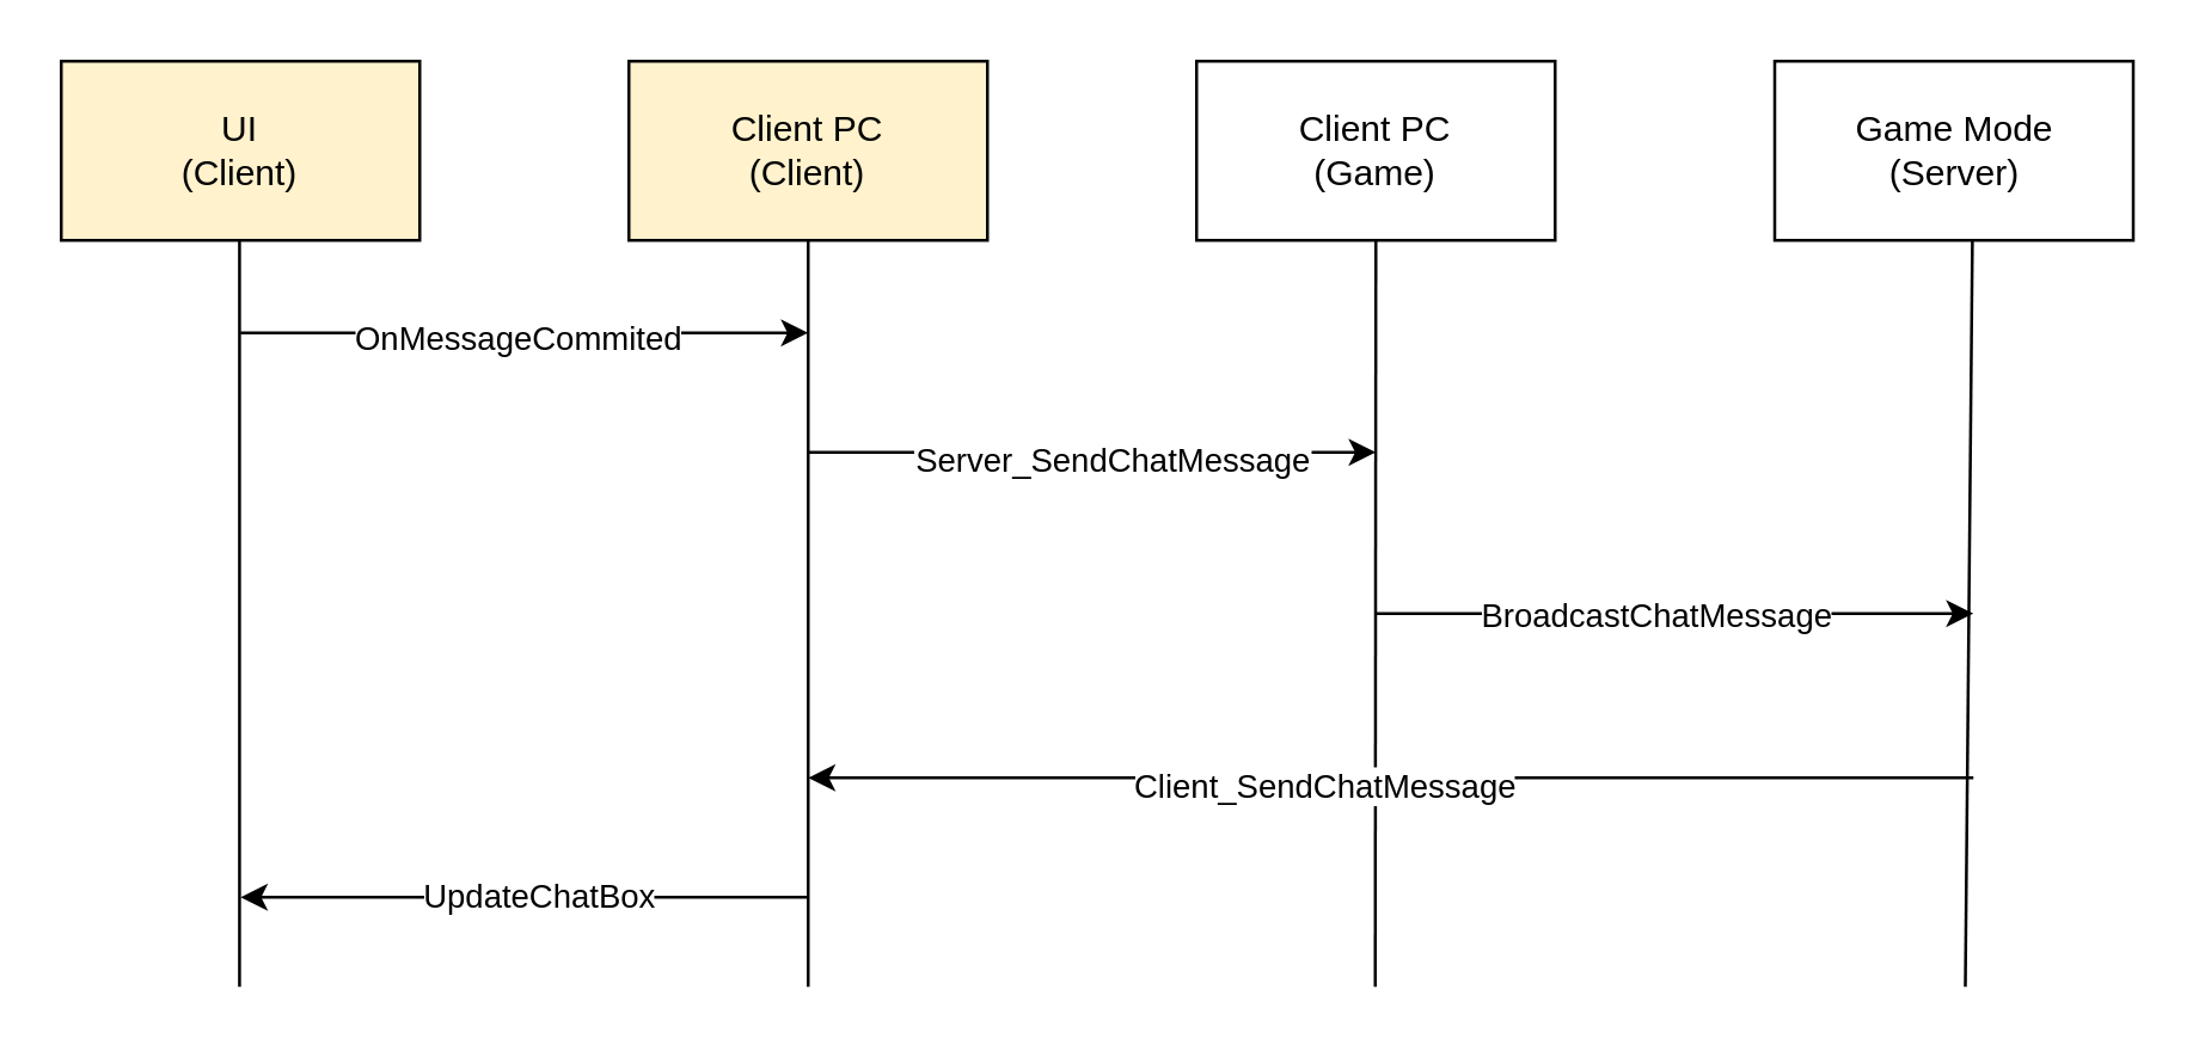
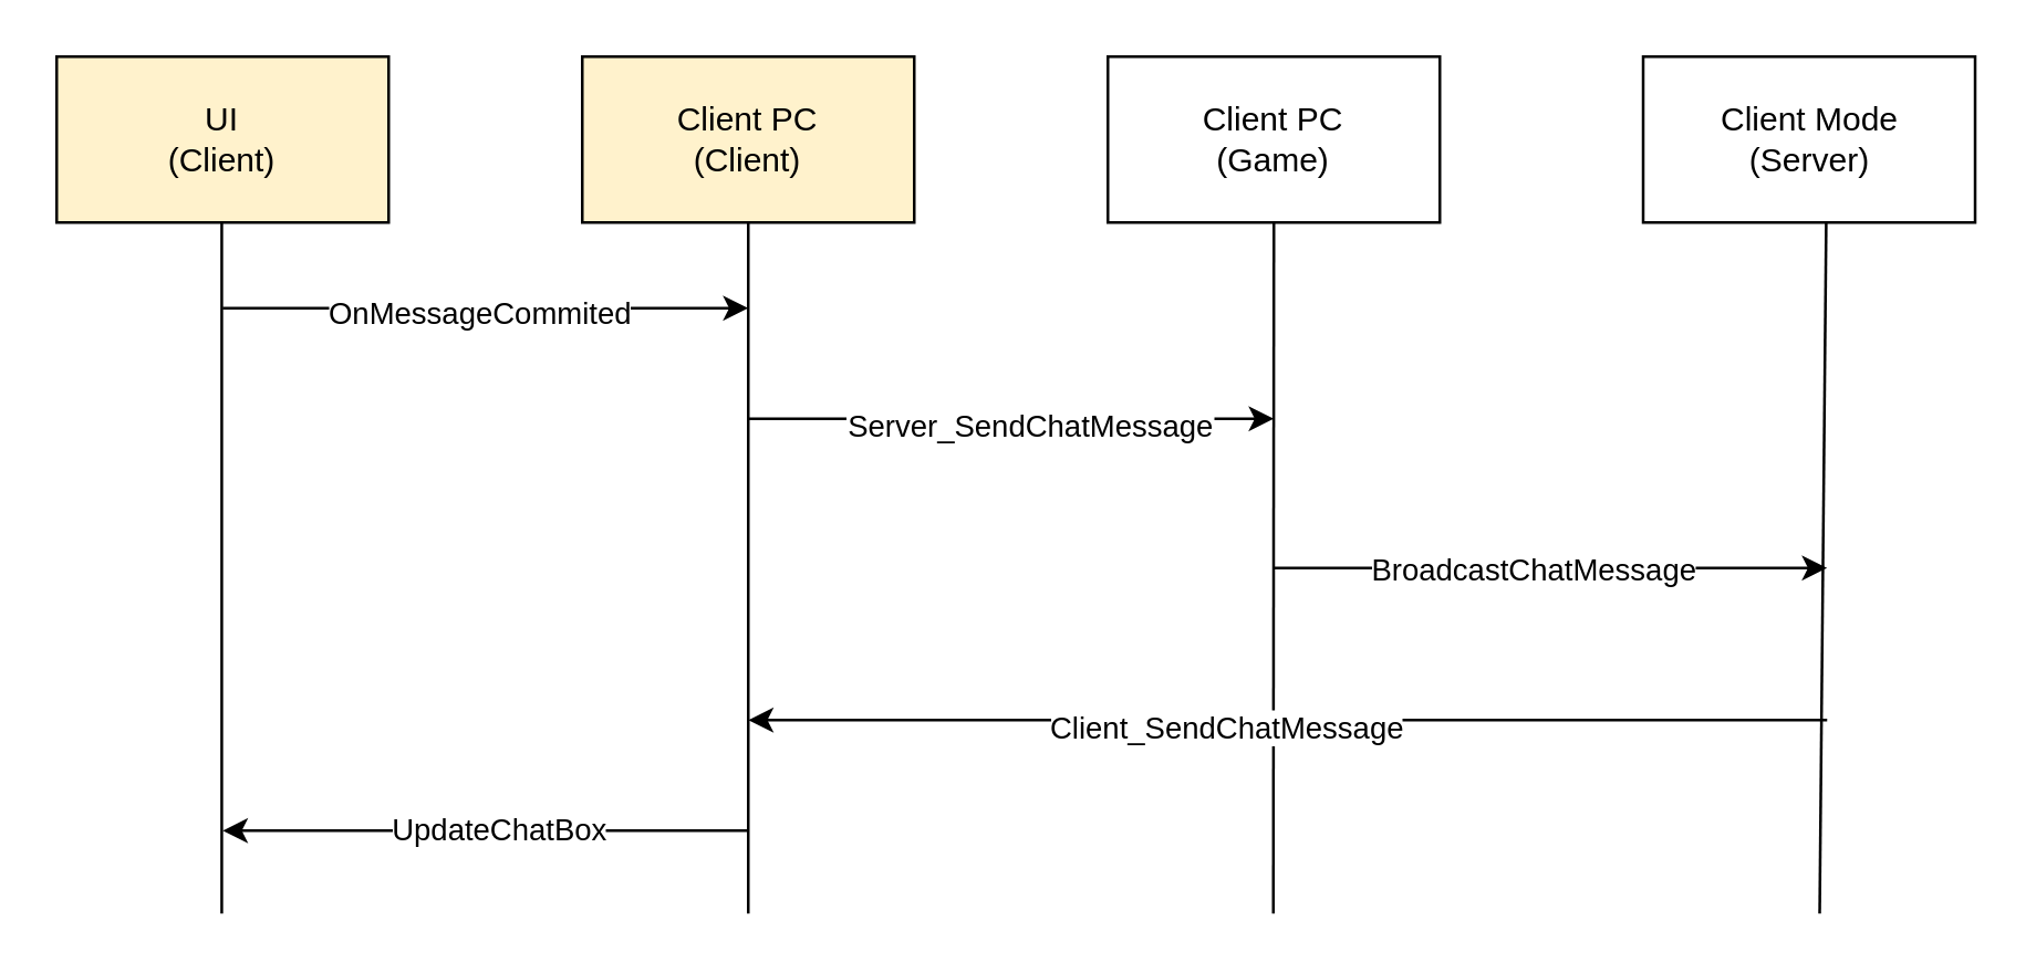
- <mxCell id="8" value="Game Mode&lt;div&gt;(Server)&lt;/div&gt;" style="rounded=0;whiteSpace=wrap;html=1;" vertex="1" parent="1"><mxGeometry x="593.5" y="20" width="120" height="60" as="geometry" /></mxCell>
+ <mxCell id="8" value="Client Mode&lt;div&gt;(Server)&lt;/div&gt;" style="rounded=0;whiteSpace=wrap;html=1;" vertex="1" parent="1"><mxGeometry x="593.5" y="20" width="120" height="60" as="geometry" /></mxCell>
